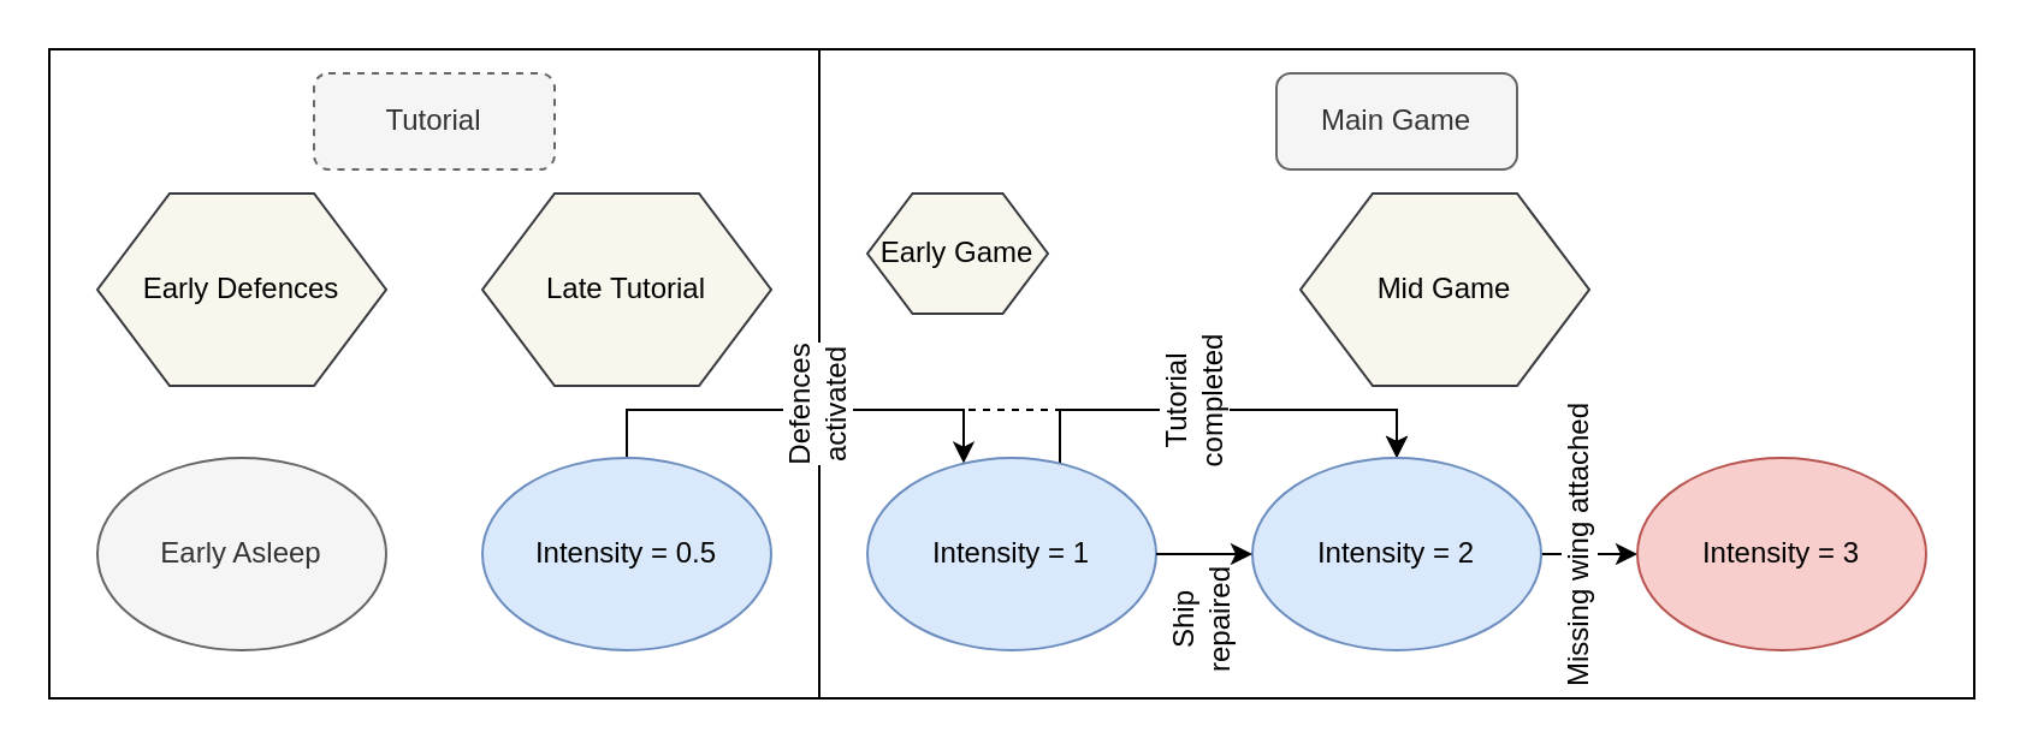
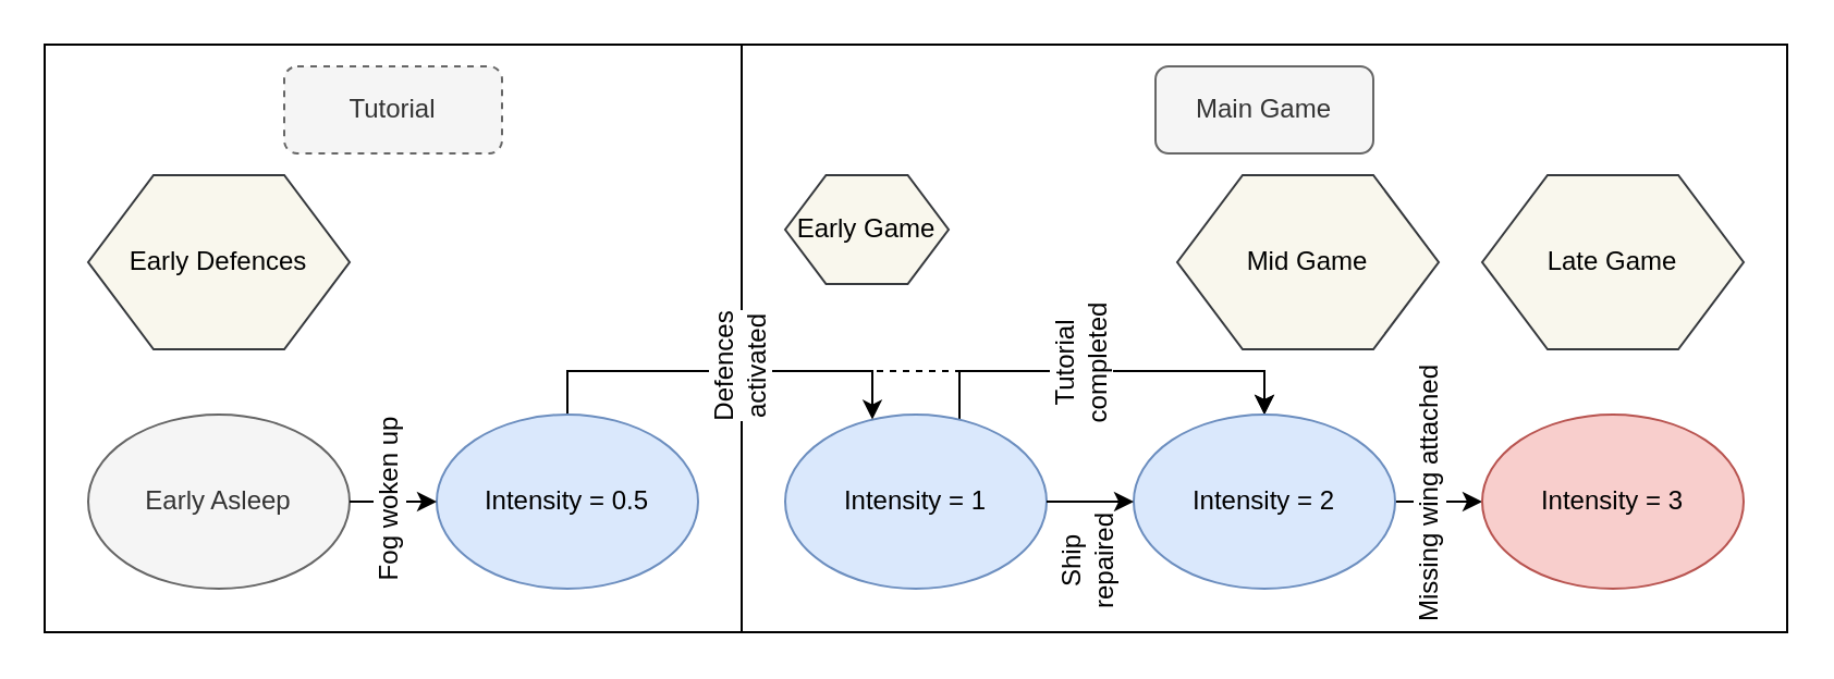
- <mxCell id="17" value="Late Tutorial" style="shape=hexagon;perimeter=hexagonPerimeter2;whiteSpace=wrap;html=1;fillColor=#f9f7ed;strokeColor=#36393d;" vertex="1" parent="1"><mxGeometry x="200" y="80" width="120" height="80" as="geometry" /></mxCell>
+ <mxCell id="13" value="Late Game" style="shape=hexagon;perimeter=hexagonPerimeter2;whiteSpace=wrap;html=1;fillColor=#f9f7ed;strokeColor=#36393d;" vertex="1" parent="1"><mxGeometry x="680" y="80" width="120" height="80" as="geometry" /></mxCell>
+ <mxCell id="21" style="edgeStyle=orthogonalEdgeStyle;rounded=0;orthogonalLoop=1;jettySize=auto;html=1;entryX=0;entryY=0.5;entryDx=0;entryDy=0;" edge="1" parent="1" source="19" target="16"><mxGeometry relative="1" as="geometry"><Array as="points"><mxPoint x="170" y="230" /><mxPoint x="170" y="230" /></Array></mxGeometry></mxCell>
+ <mxCell id="22" value="Fog woken up" style="text;html=1;resizable=0;points=[];align=center;verticalAlign=middle;labelBackgroundColor=#ffffff;rotation=-90;" vertex="1" connectable="0" parent="21"><mxGeometry x="-0.365" y="1" relative="1" as="geometry"><mxPoint x="4.5" y="1" as="offset" /></mxGeometry></mxCell>
